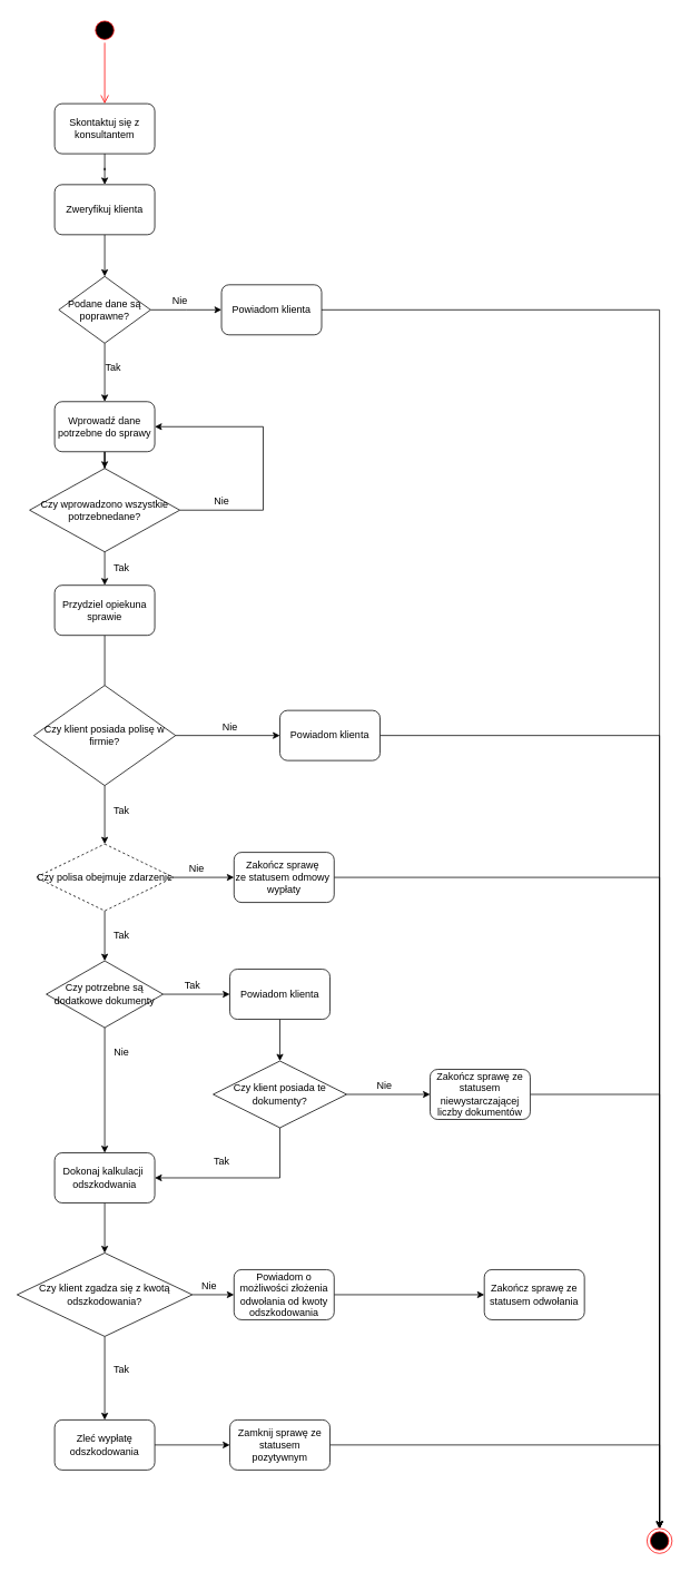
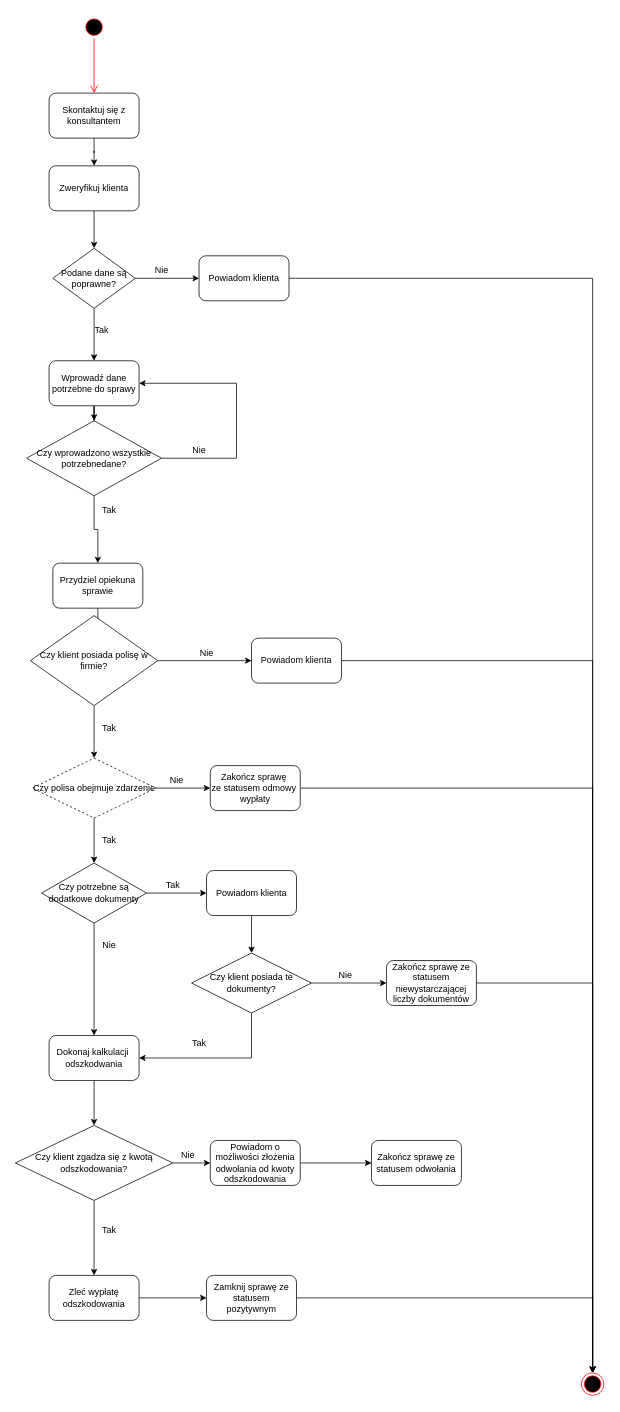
- <mxCell id="22" value="Przydziel opiekuna sprawie" style="rounded=1;whiteSpace=wrap;html=1;" vertex="1" parent="1"><mxGeometry x="65" y="700" width="120" height="60" as="geometry" /></mxCell>
+ <mxCell id="22" value="Przydziel opiekuna sprawie" style="rounded=1;whiteSpace=wrap;html=1;" vertex="1" parent="1"><mxGeometry x="70" y="750" width="120" height="60" as="geometry" /></mxCell>
- <mxCell id="60" value="Zakończ sprawę ze statusem odwołania" style="rounded=1;whiteSpace=wrap;html=1;" vertex="1" parent="1"><mxGeometry x="580" y="1520" width="120" height="60" as="geometry" /></mxCell>
+ <mxCell id="60" value="Zakończ sprawę ze statusem odwołania" style="rounded=1;whiteSpace=wrap;html=1;" vertex="1" parent="1"><mxGeometry x="495" y="1520" width="120" height="60" as="geometry" /></mxCell>
